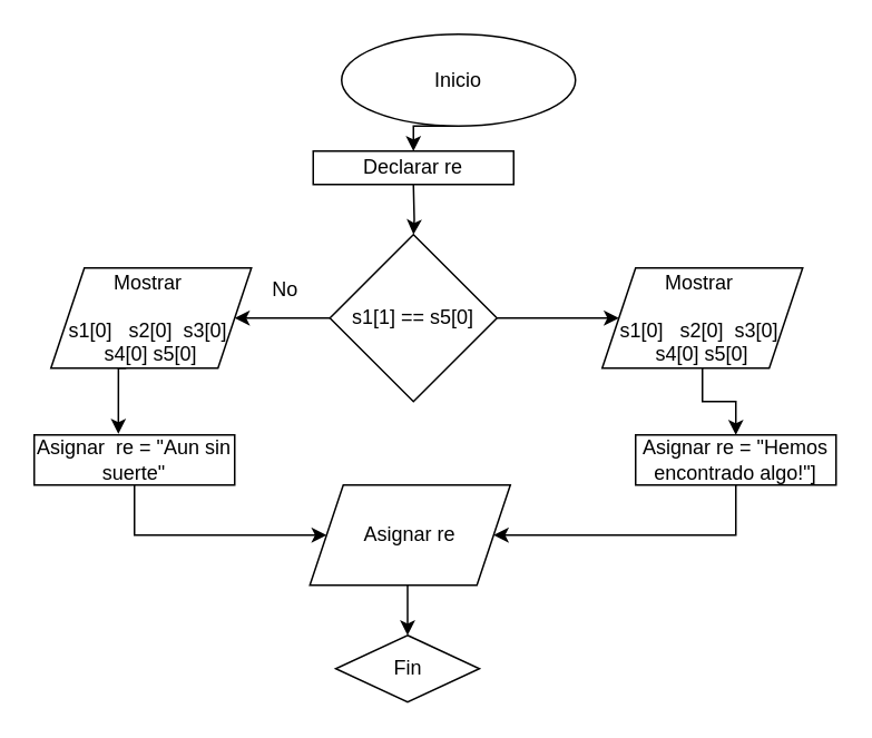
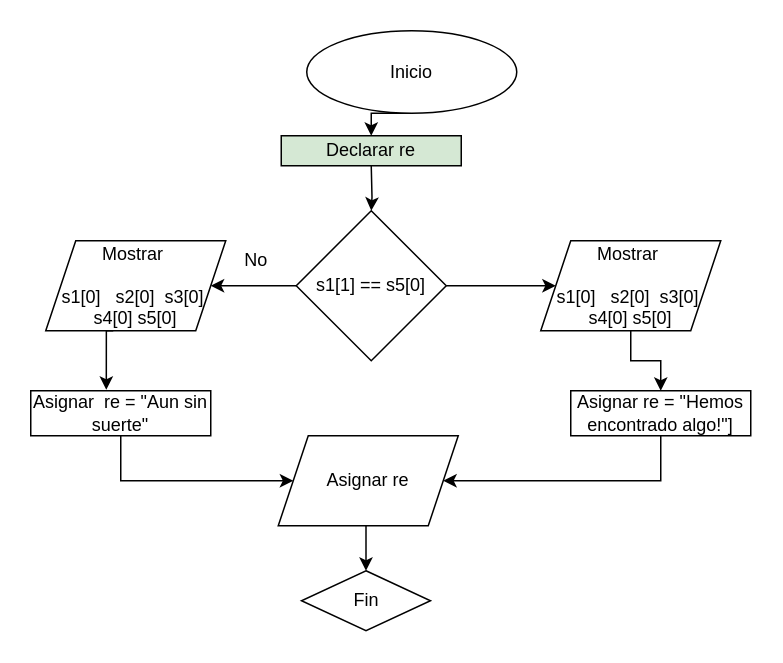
- <mxCell id="12" value="Declarar re" style="rounded=0;whiteSpace=wrap;html=1;" vertex="1" parent="1"><mxGeometry x="187" y="90" width="120" height="20" as="geometry" /></mxCell>
+ <mxCell id="12" value="Declarar re" style="rounded=0;whiteSpace=wrap;html=1;fillColor=#d5e8d4;" vertex="1" parent="1"><mxGeometry x="187" y="90" width="120" height="20" as="geometry" /></mxCell>
